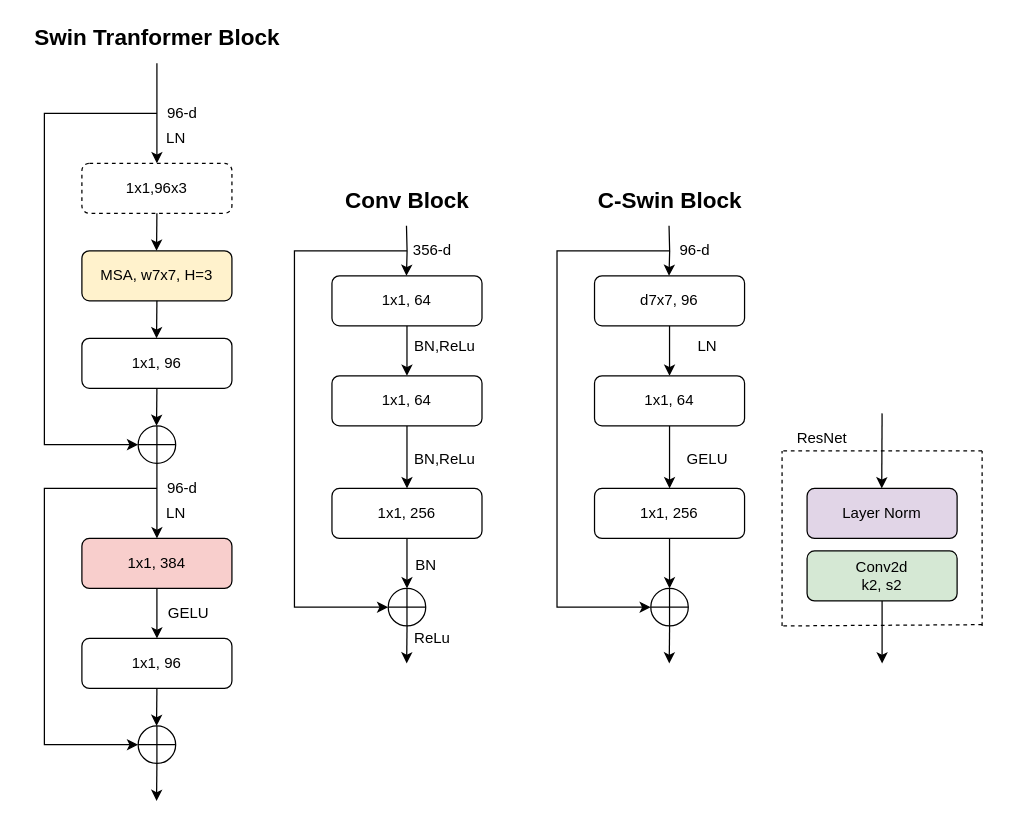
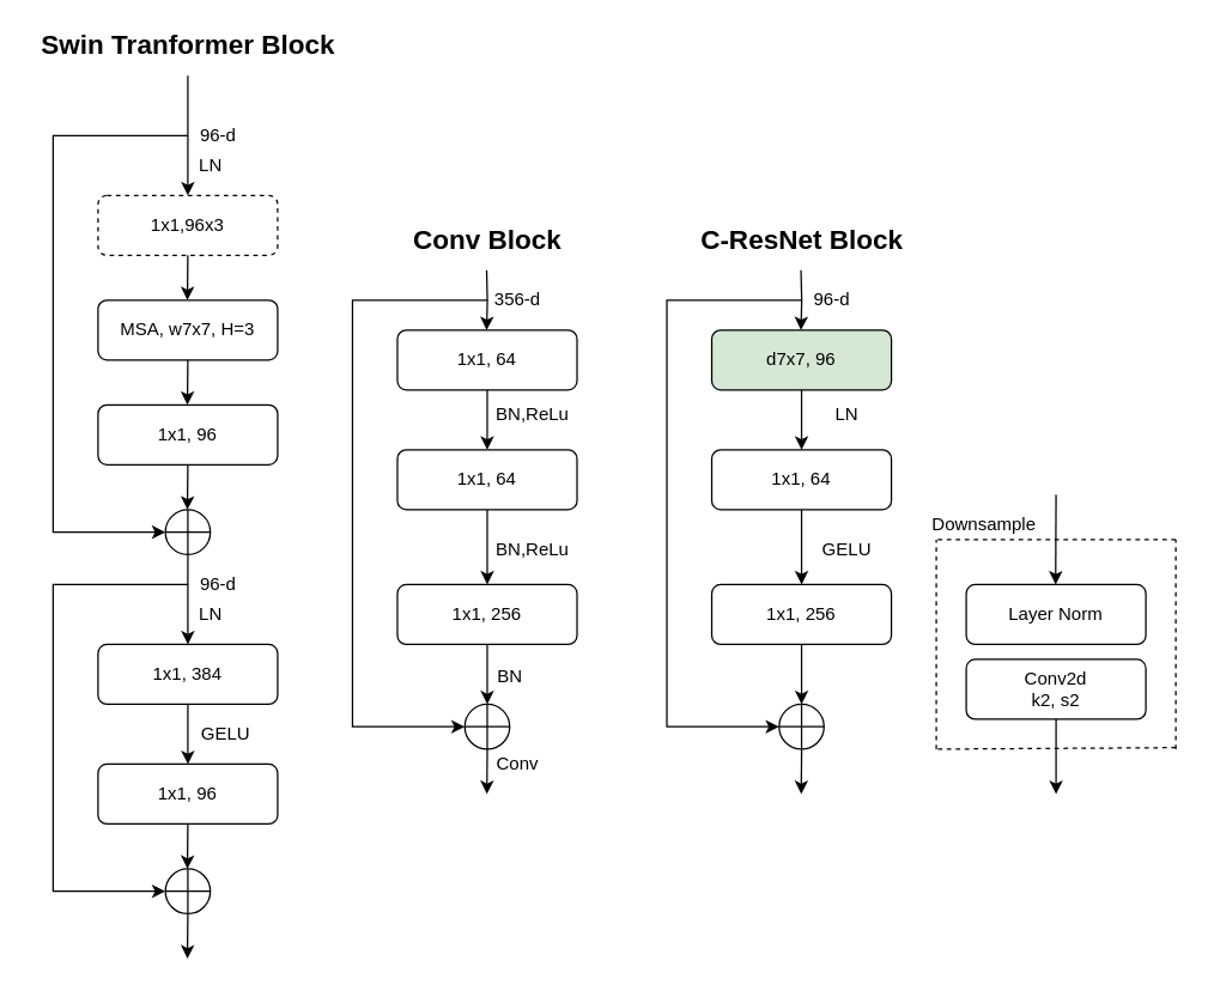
- <mxCell id="62" value="&lt;font style=&quot;font-size: 18px&quot;&gt;&lt;b&gt;C-Swin Block&lt;/b&gt;&lt;/font&gt;" style="text;html=1;align=center;verticalAlign=middle;resizable=0;points=[];autosize=1;strokeColor=none;fillColor=none;" parent="1" vertex="1"><mxGeometry x="460" y="150" width="150" height="20" as="geometry" /></mxCell>
+ <mxCell id="62" value="&lt;font style=&quot;font-size: 18px&quot;&gt;&lt;b&gt;C-ResNet Block&lt;/b&gt;&lt;/font&gt;" style="text;html=1;align=center;verticalAlign=middle;resizable=0;points=[];autosize=1;strokeColor=none;fillColor=none;" parent="1" vertex="1"><mxGeometry x="460" y="150" width="150" height="20" as="geometry" /></mxCell>
- <mxCell id="3" value="MSA, w7x7, H=3" style="rounded=1;whiteSpace=wrap;html=1;fillColor=#fff2cc;" parent="1" vertex="1"><mxGeometry x="65" y="200" width="120" height="40" as="geometry" /></mxCell>
+ <mxCell id="3" value="MSA, w7x7, H=3" style="rounded=1;whiteSpace=wrap;html=1;" parent="1" vertex="1"><mxGeometry x="65" y="200" width="120" height="40" as="geometry" /></mxCell>
- <mxCell id="48" value="&lt;font style=&quot;vertical-align: inherit&quot;&gt;&lt;font style=&quot;vertical-align: inherit&quot;&gt;&lt;font style=&quot;vertical-align: inherit&quot;&gt;&lt;font style=&quot;vertical-align: inherit&quot;&gt;d7x7, 96&lt;br&gt;&lt;/font&gt;&lt;/font&gt;&lt;/font&gt;&lt;/font&gt;" style="rounded=1;whiteSpace=wrap;html=1;" parent="1" vertex="1"><mxGeometry x="475" y="220" width="120" height="40" as="geometry" /></mxCell>
+ <mxCell id="48" value="&lt;font style=&quot;vertical-align: inherit&quot;&gt;&lt;font style=&quot;vertical-align: inherit&quot;&gt;&lt;font style=&quot;vertical-align: inherit&quot;&gt;&lt;font style=&quot;vertical-align: inherit&quot;&gt;d7x7, 96&lt;br&gt;&lt;/font&gt;&lt;/font&gt;&lt;/font&gt;&lt;/font&gt;" style="rounded=1;whiteSpace=wrap;html=1;fillColor=#d5e8d4;" parent="1" vertex="1"><mxGeometry x="475" y="220" width="120" height="40" as="geometry" /></mxCell>
- <mxCell id="71" value="&amp;nbsp;ResNet" style="text;html=1;align=center;verticalAlign=middle;resizable=0;points=[];autosize=1;strokeColor=none;fillColor=none;fontSize=12;" vertex="1" parent="1"><mxGeometry x="610" y="340" width="90" height="20" as="geometry" /></mxCell>
+ <mxCell id="71" value="&amp;nbsp;Downsample" style="text;html=1;align=center;verticalAlign=middle;resizable=0;points=[];autosize=1;strokeColor=none;fillColor=none;fontSize=12;" vertex="1" parent="1"><mxGeometry x="610" y="340" width="90" height="20" as="geometry" /></mxCell>
- <mxCell id="63" value="&lt;font style=&quot;vertical-align: inherit&quot;&gt;&lt;font style=&quot;vertical-align: inherit&quot;&gt;&lt;font style=&quot;vertical-align: inherit&quot;&gt;&lt;font style=&quot;vertical-align: inherit&quot;&gt;Layer Norm&lt;br&gt;&lt;/font&gt;&lt;/font&gt;&lt;/font&gt;&lt;/font&gt;" style="rounded=1;whiteSpace=wrap;html=1;fillColor=#e1d5e7;" vertex="1" parent="1"><mxGeometry x="645" y="390" width="120" height="40" as="geometry" /></mxCell>
+ <mxCell id="63" value="&lt;font style=&quot;vertical-align: inherit&quot;&gt;&lt;font style=&quot;vertical-align: inherit&quot;&gt;&lt;font style=&quot;vertical-align: inherit&quot;&gt;&lt;font style=&quot;vertical-align: inherit&quot;&gt;Layer Norm&lt;br&gt;&lt;/font&gt;&lt;/font&gt;&lt;/font&gt;&lt;/font&gt;" style="rounded=1;whiteSpace=wrap;html=1;" vertex="1" parent="1"><mxGeometry x="645" y="390" width="120" height="40" as="geometry" /></mxCell>
- <mxCell id="5" value="1x1, 384" style="rounded=1;whiteSpace=wrap;html=1;fillColor=#f8cecc;" parent="1" vertex="1"><mxGeometry x="65" y="430" width="120" height="40" as="geometry" /></mxCell>
+ <mxCell id="5" value="1x1, 384" style="rounded=1;whiteSpace=wrap;html=1;" parent="1" vertex="1"><mxGeometry x="65" y="430" width="120" height="40" as="geometry" /></mxCell>
- <mxCell id="64" value="&lt;font style=&quot;vertical-align: inherit&quot;&gt;&lt;font style=&quot;vertical-align: inherit&quot;&gt;&lt;font style=&quot;vertical-align: inherit&quot;&gt;&lt;font style=&quot;vertical-align: inherit&quot;&gt;Conv2d&lt;br&gt;k2, s2&lt;br&gt;&lt;/font&gt;&lt;/font&gt;&lt;/font&gt;&lt;/font&gt;" style="rounded=1;whiteSpace=wrap;html=1;fillColor=#d5e8d4;" vertex="1" parent="1"><mxGeometry x="645" y="440" width="120" height="40" as="geometry" /></mxCell>
+ <mxCell id="64" value="&lt;font style=&quot;vertical-align: inherit&quot;&gt;&lt;font style=&quot;vertical-align: inherit&quot;&gt;&lt;font style=&quot;vertical-align: inherit&quot;&gt;&lt;font style=&quot;vertical-align: inherit&quot;&gt;Conv2d&lt;br&gt;k2, s2&lt;br&gt;&lt;/font&gt;&lt;/font&gt;&lt;/font&gt;&lt;/font&gt;" style="rounded=1;whiteSpace=wrap;html=1;" vertex="1" parent="1"><mxGeometry x="645" y="440" width="120" height="40" as="geometry" /></mxCell>
- <mxCell id="42" value="ReLu" style="text;html=1;align=center;verticalAlign=middle;resizable=0;points=[];autosize=1;strokeColor=none;fillColor=none;fontSize=12;" parent="1" vertex="1"><mxGeometry x="325" y="500" width="40" height="20" as="geometry" /></mxCell>
+ <mxCell id="42" value="Conv" style="text;html=1;align=center;verticalAlign=middle;resizable=0;points=[];autosize=1;strokeColor=none;fillColor=none;fontSize=12;" parent="1" vertex="1"><mxGeometry x="325" y="500" width="40" height="20" as="geometry" /></mxCell>
